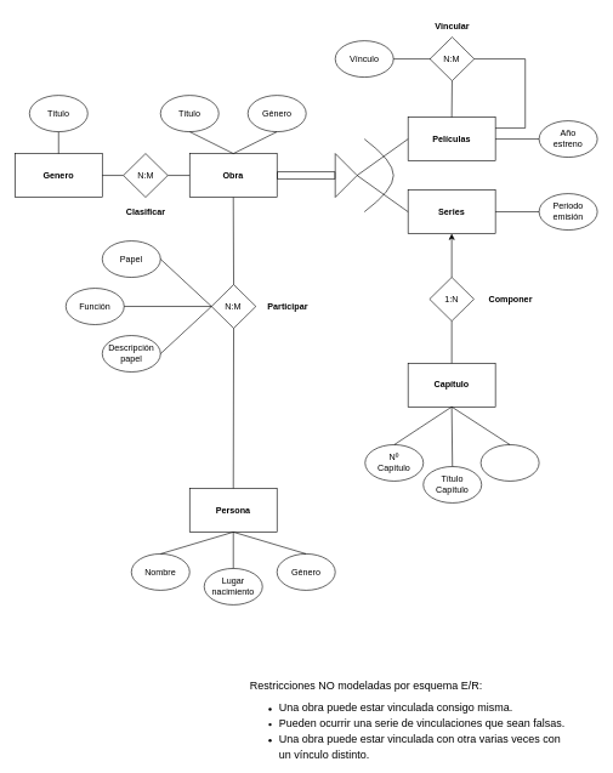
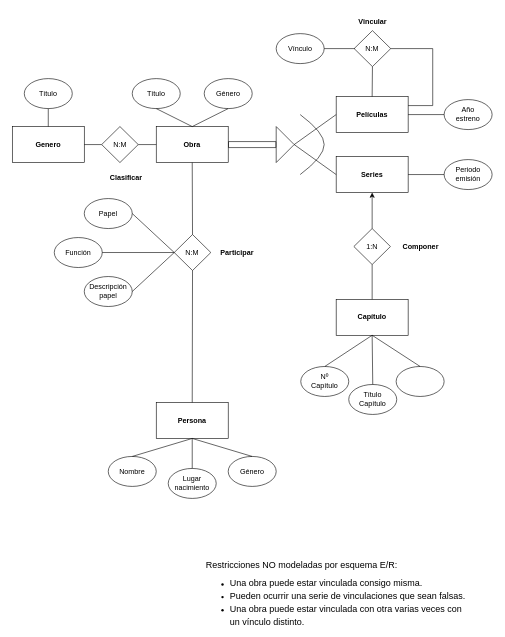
- <mxCell id="77" value="&lt;b&gt;Clasificar&lt;/b&gt;" style="text;html=1;align=center;verticalAlign=middle;whiteSpace=wrap;rounded=0;" parent="1" vertex="1"><mxGeometry x="170" y="275" width="60" height="30" as="geometry" /></mxCell>
+ <mxCell id="77" value="&lt;b&gt;Clasificar&lt;/b&gt;" style="text;html=1;align=center;verticalAlign=middle;whiteSpace=wrap;rounded=0;" parent="1" vertex="1"><mxGeometry x="180" y="280" width="60" height="30" as="geometry" /></mxCell>
